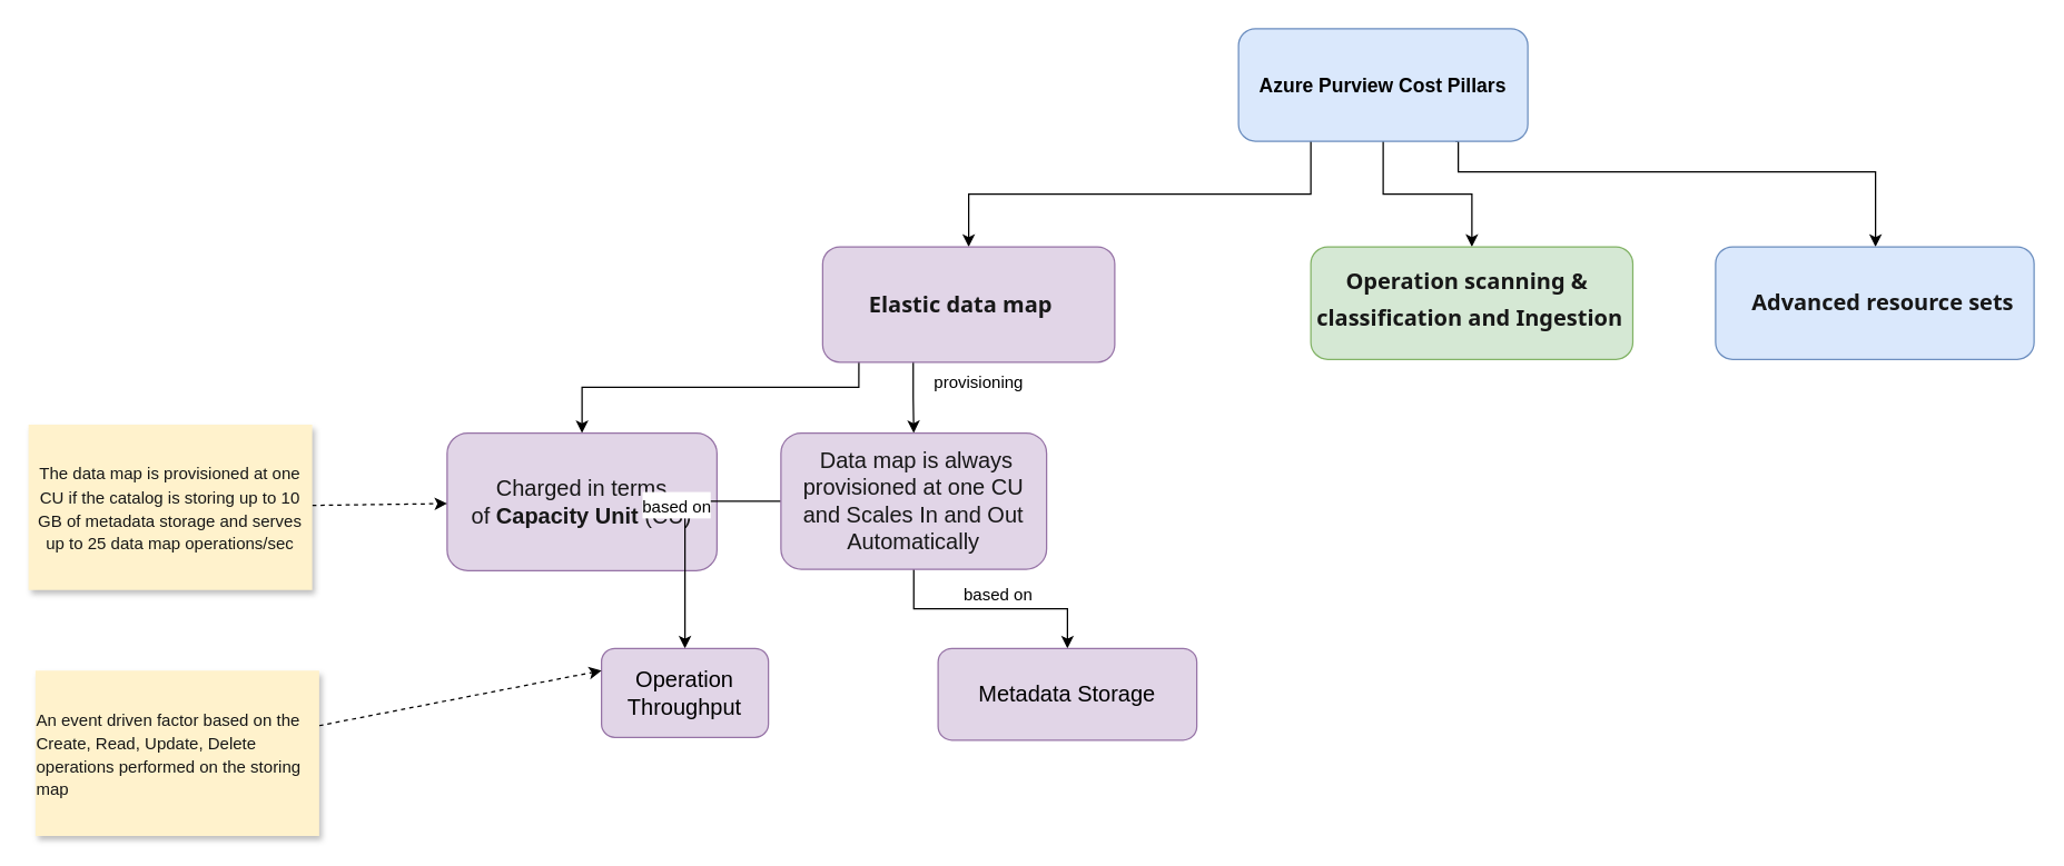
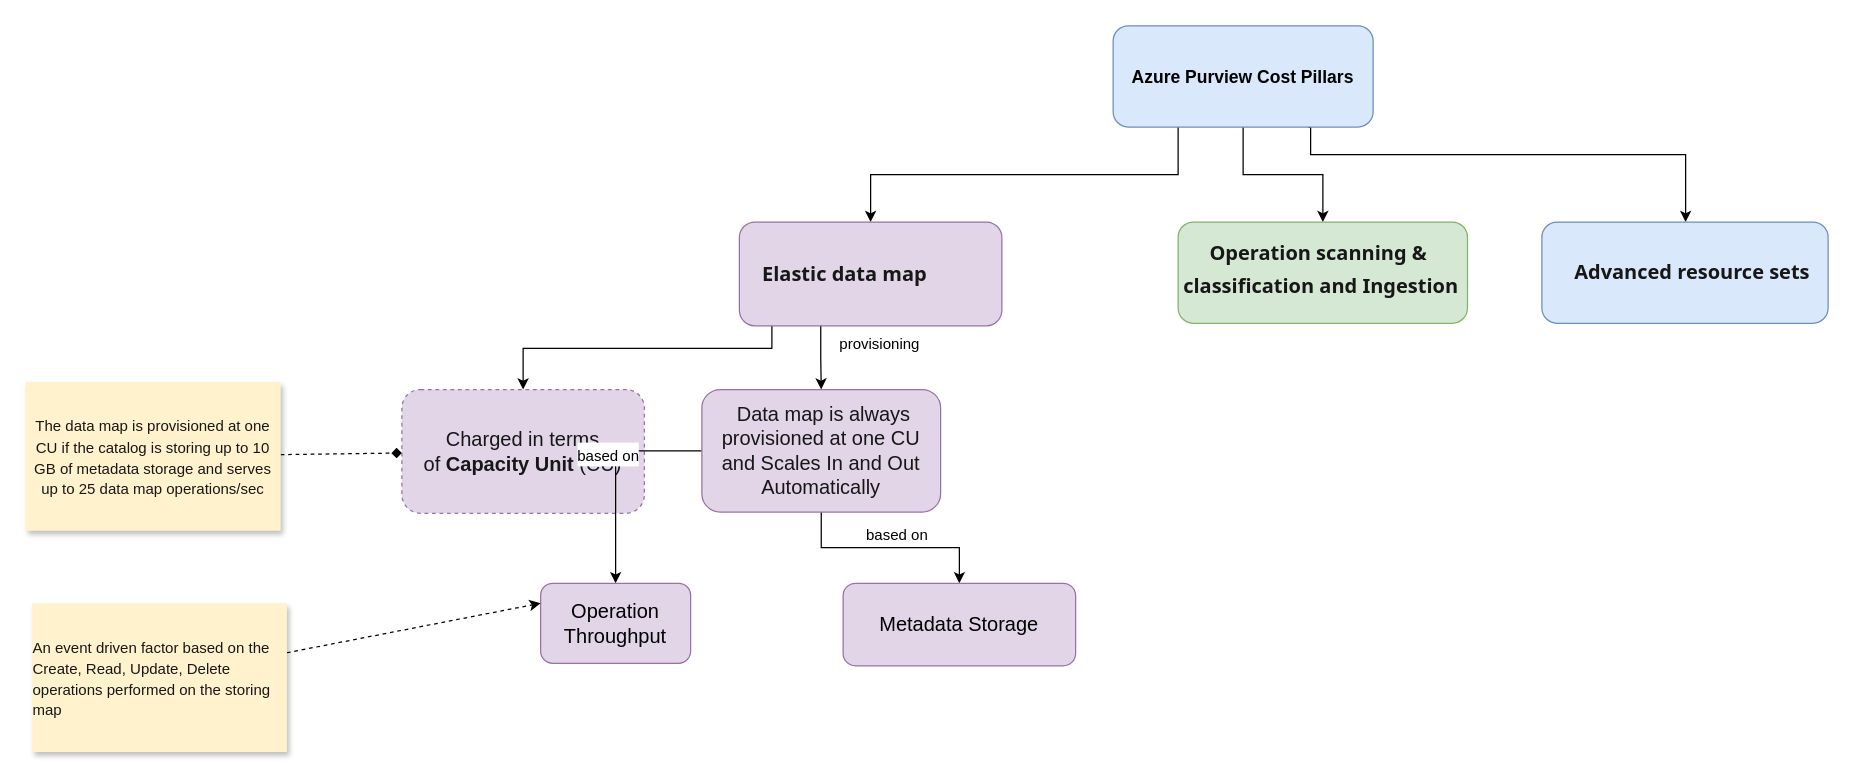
- <mxCell id="11" value="&lt;span style=&quot;font-weight: 600; color: rgb(23, 23, 23); font-family: &amp;quot;Segoe UI&amp;quot;, SegoeUI, &amp;quot;Helvetica Neue&amp;quot;, Helvetica, Arial, sans-serif; font-size: 16px; text-align: start; background-color: initial;&quot;&gt;Elastic data map&lt;/span&gt;" style="text;html=1;align=center;verticalAlign=middle;resizable=0;points=[];autosize=1;strokeColor=none;fillColor=none;" vertex="1" parent="1"><mxGeometry x="621" y="208.5" width="138" height="20" as="geometry" /></mxCell>
+ <mxCell id="11" value="&lt;span style=&quot;font-weight: 600; color: rgb(23, 23, 23); font-family: &amp;quot;Segoe UI&amp;quot;, SegoeUI, &amp;quot;Helvetica Neue&amp;quot;, Helvetica, Arial, sans-serif; font-size: 16px; text-align: start; background-color: initial;&quot;&gt;Elastic data map&lt;/span&gt;" style="text;html=1;align=center;verticalAlign=middle;resizable=0;points=[];autosize=1;strokeColor=none;fillColor=none;" vertex="1" parent="1"><mxGeometry x="606" y="208.5" width="138" height="20" as="geometry" /></mxCell>
- <mxCell id="15" value="&lt;span style=&quot;color: rgb(23, 23, 23); font-size: 16px; font-style: normal; font-variant-ligatures: normal; font-variant-caps: normal; font-weight: 400; letter-spacing: normal; orphans: 2; text-align: left; text-indent: 0px; text-transform: none; widows: 2; word-spacing: 0px; -webkit-text-stroke-width: 0px; text-decoration-thickness: initial; text-decoration-style: initial; text-decoration-color: initial; float: none; display: inline !important;&quot;&gt;Charged in terms of&amp;nbsp;&lt;/span&gt;&lt;strong style=&quot;box-sizing: inherit; outline-color: inherit; font-weight: 600; color: rgb(23, 23, 23); font-size: 16px; font-style: normal; font-variant-ligatures: normal; font-variant-caps: normal; letter-spacing: normal; orphans: 2; text-align: left; text-indent: 0px; text-transform: none; widows: 2; word-spacing: 0px; -webkit-text-stroke-width: 0px; text-decoration-thickness: initial; text-decoration-style: initial; text-decoration-color: initial;&quot;&gt;Capacity Unit&lt;/strong&gt;&lt;span style=&quot;color: rgb(23, 23, 23); font-size: 16px; font-style: normal; font-variant-ligatures: normal; font-variant-caps: normal; font-weight: 400; letter-spacing: normal; orphans: 2; text-align: left; text-indent: 0px; text-transform: none; widows: 2; word-spacing: 0px; -webkit-text-stroke-width: 0px; text-decoration-thickness: initial; text-decoration-style: initial; text-decoration-color: initial; float: none; display: inline !important;&quot;&gt;&amp;nbsp;(CU)&lt;/span&gt;" style="whiteSpace=wrap;html=1;rounded=1;fillColor=#e1d5e7;strokeColor=#9673a6;" vertex="1" parent="1"><mxGeometry x="321" y="311" width="194" height="99" as="geometry" /></mxCell>
+ <mxCell id="15" value="&lt;span style=&quot;color: rgb(23, 23, 23); font-size: 16px; font-style: normal; font-variant-ligatures: normal; font-variant-caps: normal; font-weight: 400; letter-spacing: normal; orphans: 2; text-align: left; text-indent: 0px; text-transform: none; widows: 2; word-spacing: 0px; -webkit-text-stroke-width: 0px; text-decoration-thickness: initial; text-decoration-style: initial; text-decoration-color: initial; float: none; display: inline !important;&quot;&gt;Charged in terms of&amp;nbsp;&lt;/span&gt;&lt;strong style=&quot;box-sizing: inherit; outline-color: inherit; font-weight: 600; color: rgb(23, 23, 23); font-size: 16px; font-style: normal; font-variant-ligatures: normal; font-variant-caps: normal; letter-spacing: normal; orphans: 2; text-align: left; text-indent: 0px; text-transform: none; widows: 2; word-spacing: 0px; -webkit-text-stroke-width: 0px; text-decoration-thickness: initial; text-decoration-style: initial; text-decoration-color: initial;&quot;&gt;Capacity Unit&lt;/strong&gt;&lt;span style=&quot;color: rgb(23, 23, 23); font-size: 16px; font-style: normal; font-variant-ligatures: normal; font-variant-caps: normal; font-weight: 400; letter-spacing: normal; orphans: 2; text-align: left; text-indent: 0px; text-transform: none; widows: 2; word-spacing: 0px; -webkit-text-stroke-width: 0px; text-decoration-thickness: initial; text-decoration-style: initial; text-decoration-color: initial; float: none; display: inline !important;&quot;&gt;&amp;nbsp;(CU)&lt;/span&gt;" style="whiteSpace=wrap;html=1;rounded=1;fillColor=#e1d5e7;strokeColor=#9673a6;dashed=1;" vertex="1" parent="1"><mxGeometry x="321" y="311" width="194" height="99" as="geometry" /></mxCell>
- <mxCell id="16" style="rounded=0;orthogonalLoop=1;jettySize=auto;html=1;fontFamily=Helvetica;fontSize=12;dashed=1;" edge="1" parent="1" source="17" target="15"><mxGeometry relative="1" as="geometry" /></mxCell>
+ <mxCell id="16" style="rounded=0;orthogonalLoop=1;jettySize=auto;html=1;fontFamily=Helvetica;fontSize=12;dashed=1;endArrow=diamond;" edge="1" parent="1" source="17" target="15"><mxGeometry relative="1" as="geometry" /></mxCell>
